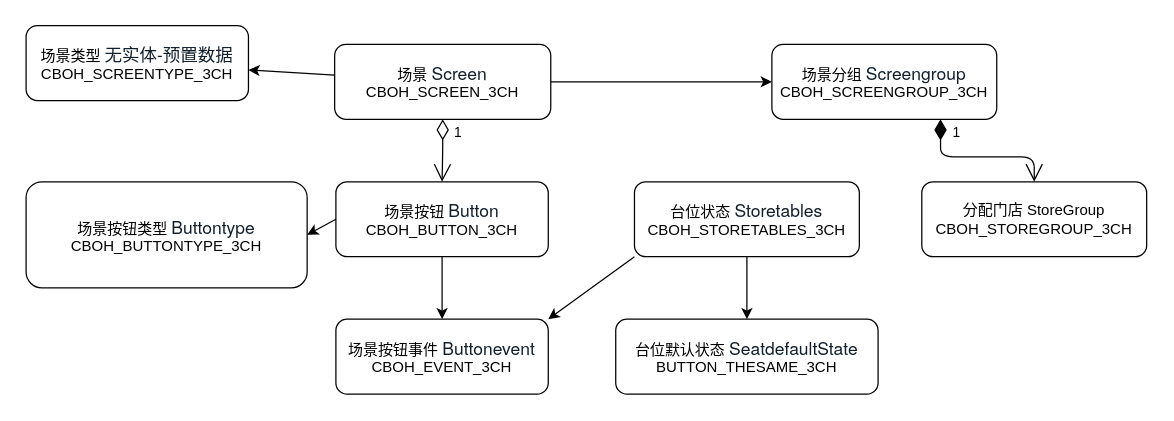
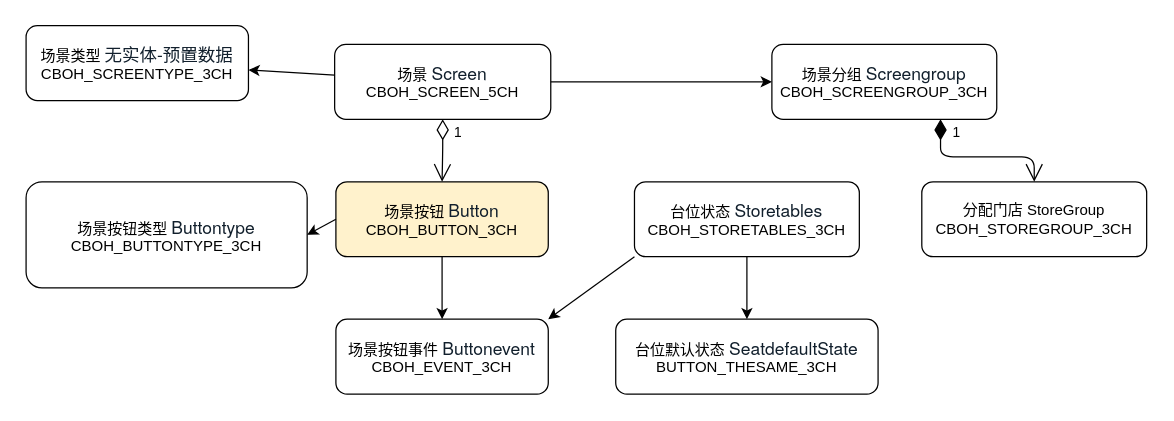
- <mxCell id="6" value="场景&amp;nbsp;&lt;span style=&quot;color: rgb(17 , 31 , 44) ; font-family: &amp;#34;helvetica neue&amp;#34; ; font-size: 14px&quot;&gt;Screen&lt;/span&gt;&lt;br&gt;CBOH_SCREEN_3CH" style="rounded=1;whiteSpace=wrap;html=1;" parent="1" vertex="1"><mxGeometry x="267" y="35" width="173" height="60" as="geometry" /></mxCell>
+ <mxCell id="6" value="场景&amp;nbsp;&lt;span style=&quot;color: rgb(17 , 31 , 44) ; font-family: &amp;#34;helvetica neue&amp;#34; ; font-size: 14px&quot;&gt;Screen&lt;/span&gt;&lt;br&gt;CBOH_SCREEN_5CH" style="rounded=1;whiteSpace=wrap;html=1;" parent="1" vertex="1"><mxGeometry x="267" y="35" width="173" height="60" as="geometry" /></mxCell>
- <mxCell id="3" value="场景按钮&amp;nbsp;&lt;span style=&quot;color: rgb(17 , 31 , 44) ; font-family: &amp;#34;helvetica neue&amp;#34; ; font-size: 14px&quot;&gt;Button&lt;/span&gt;&lt;br&gt;CBOH_BUTTON_3CH" style="rounded=1;whiteSpace=wrap;html=1;" parent="1" vertex="1"><mxGeometry x="268" y="145" width="170" height="60" as="geometry" /></mxCell>
+ <mxCell id="3" value="场景按钮&amp;nbsp;&lt;span style=&quot;color: rgb(17 , 31 , 44) ; font-family: &amp;#34;helvetica neue&amp;#34; ; font-size: 14px&quot;&gt;Button&lt;/span&gt;&lt;br&gt;CBOH_BUTTON_3CH" style="rounded=1;whiteSpace=wrap;html=1;fillColor=#fff2cc;" parent="1" vertex="1"><mxGeometry x="268" y="145" width="170" height="60" as="geometry" /></mxCell>
